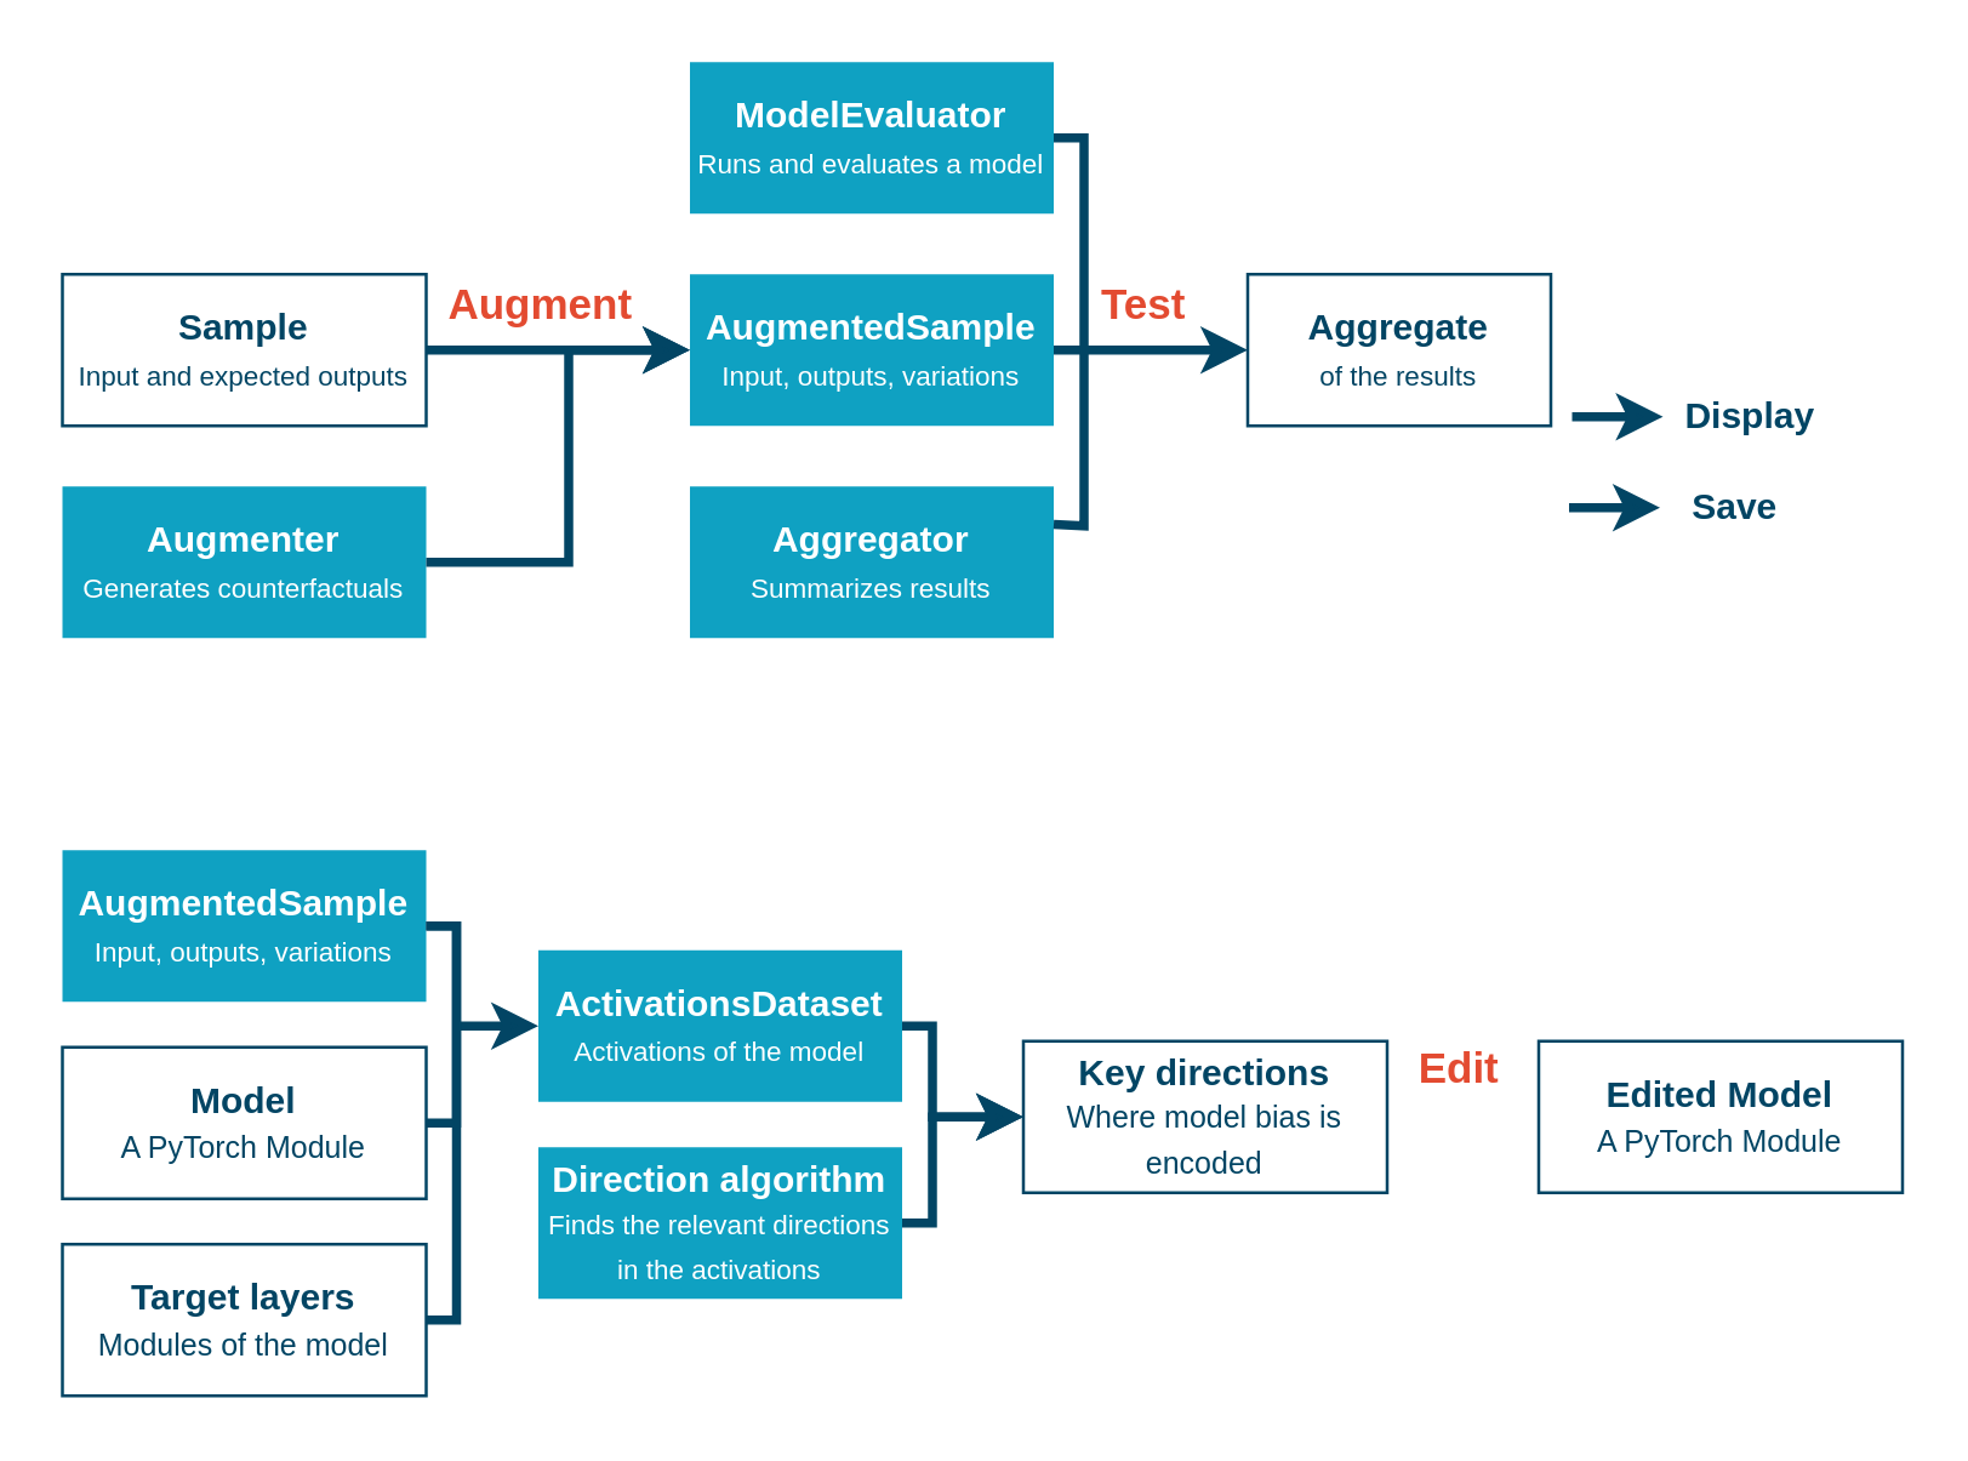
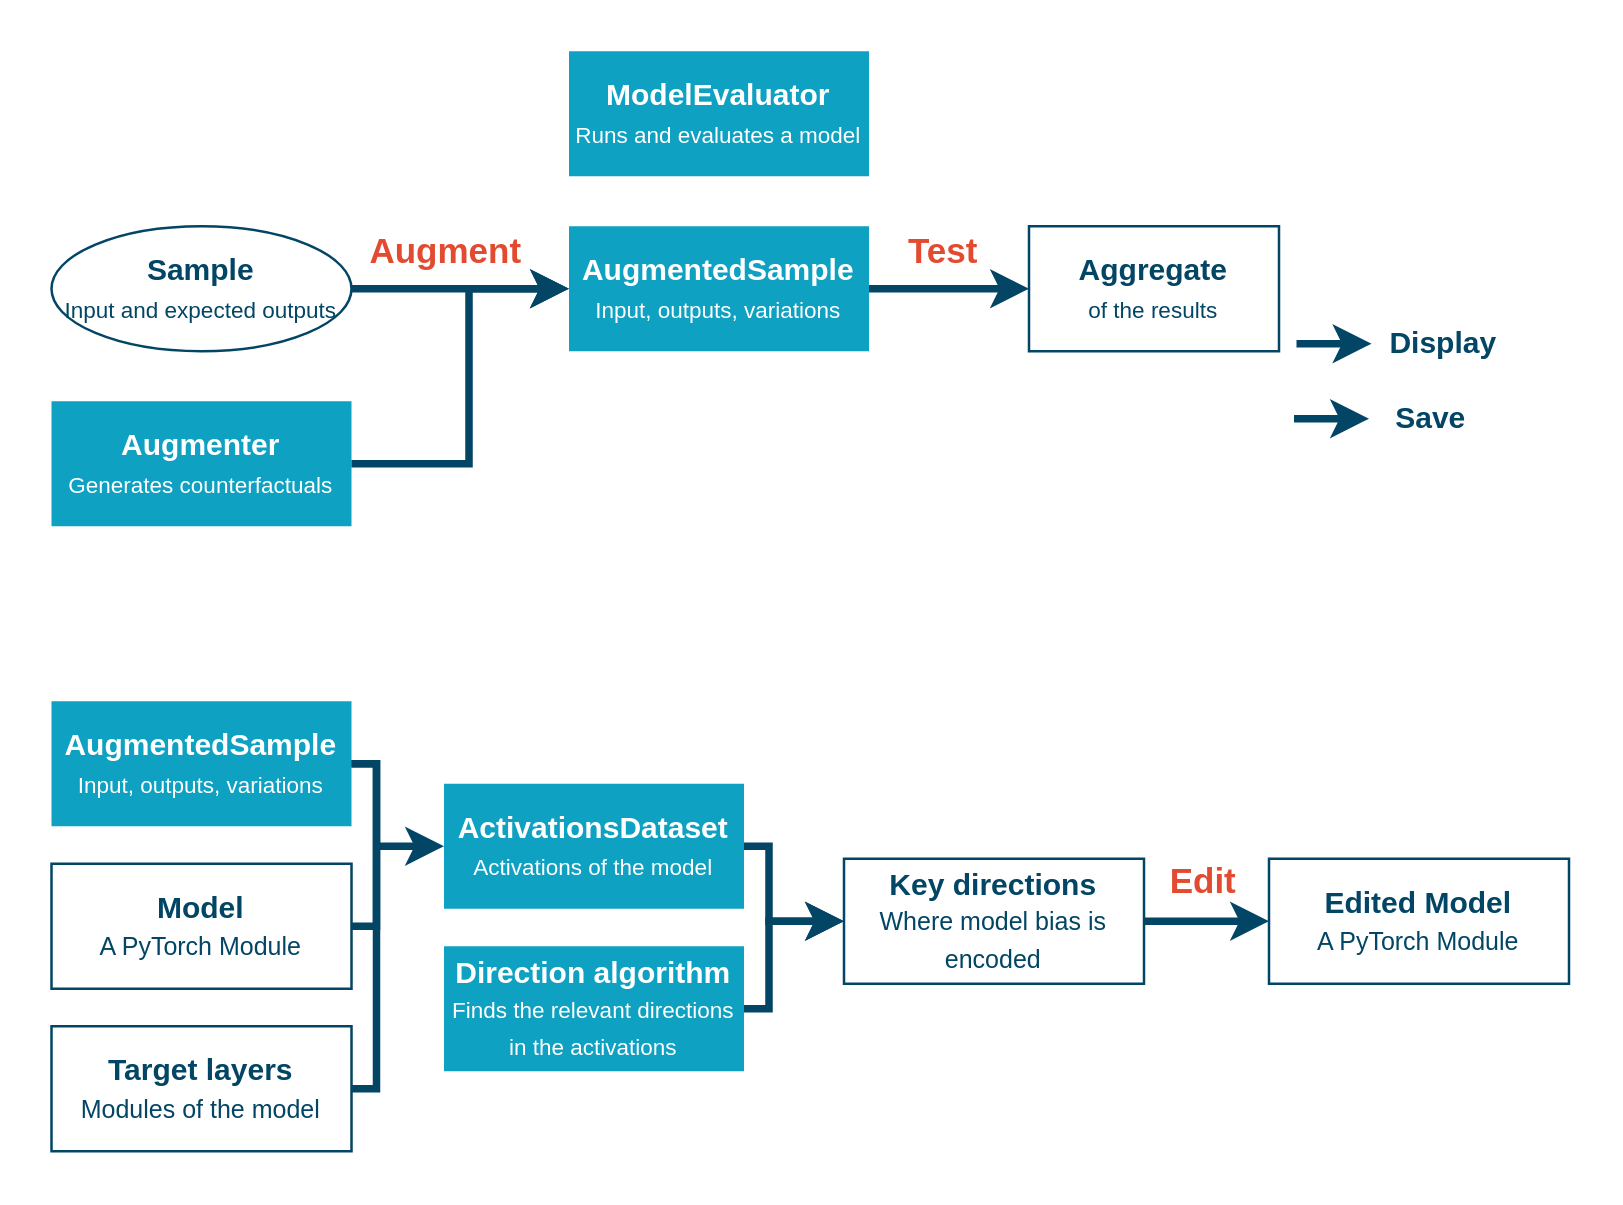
- <mxCell id="11" value="" style="endArrow=none;html=1;rounded=0;fontColor=#024564;strokeColor=#024564;strokeWidth=3;exitX=1;exitY=0.25;exitDx=0;exitDy=0;entryX=1;entryY=0.5;entryDx=0;entryDy=0;endFill=0;" edge="1" parent="1" source="6" target="7"><mxGeometry width="50" height="50" relative="1" as="geometry"><mxPoint x="347" y="185" as="sourcePoint" /><mxPoint x="367" y="40" as="targetPoint" /><Array as="points"><mxPoint x="357" y="173" /><mxPoint x="357" y="45" /></Array></mxGeometry></mxCell>
- <mxCell id="2" value="&lt;font style=&quot;&quot; color=&quot;#024564&quot;&gt;&lt;b&gt;Sample&lt;/b&gt;&lt;br&gt;&lt;font style=&quot;font-size: 9px;&quot;&gt;Input and expected outputs&lt;/font&gt;&lt;br&gt;&lt;/font&gt;" style="rounded=0;whiteSpace=wrap;html=1;fillColor=none;strokeColor=#024564;" vertex="1" parent="1"><mxGeometry x="20" y="90" width="120" height="50" as="geometry" /></mxCell>
+ <mxCell id="2" value="&lt;font style=&quot;&quot; color=&quot;#024564&quot;&gt;&lt;b&gt;Sample&lt;/b&gt;&lt;br&gt;&lt;font style=&quot;font-size: 9px;&quot;&gt;Input and expected outputs&lt;/font&gt;&lt;br&gt;&lt;/font&gt;" style="ellipse;whiteSpace=wrap;html=1;fillColor=none;strokeColor=#024564;" vertex="1" parent="1"><mxGeometry x="20" y="90" width="120" height="50" as="geometry" /></mxCell>
- <mxCell id="6" value="&lt;font color=&quot;#ffffff&quot;&gt;&lt;b&gt;Aggregator&lt;/b&gt;&lt;br&gt;&lt;font style=&quot;font-size: 9px;&quot;&gt;Summarizes results&lt;/font&gt;&lt;br&gt;&lt;/font&gt;" style="rounded=0;whiteSpace=wrap;html=1;fillColor=#0FA1C2;strokeColor=none;" vertex="1" parent="1"><mxGeometry x="227" y="160" width="120" height="50" as="geometry" /></mxCell>
+ <mxCell id="30" value="" style="endArrow=classic;html=1;rounded=0;fontColor=#024564;strokeColor=#024564;strokeWidth=3;exitX=1;exitY=0.5;exitDx=0;exitDy=0;entryX=0;entryY=0.5;entryDx=0;entryDy=0;" edge="1" parent="1" source="24" target="25"><mxGeometry width="50" height="50" relative="1" as="geometry"><mxPoint x="150" y="378" as="sourcePoint" /><mxPoint x="187" y="378" as="targetPoint" /></mxGeometry></mxCell>
